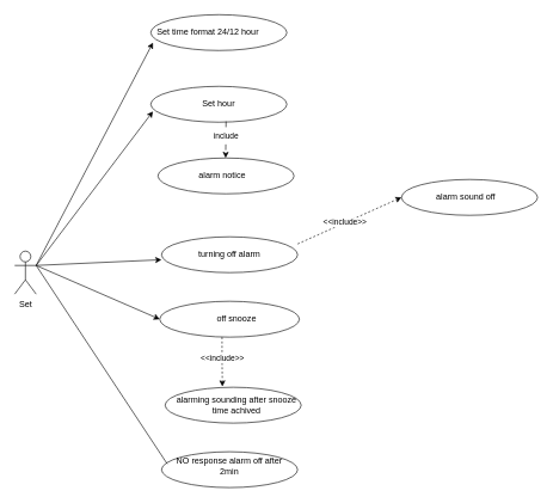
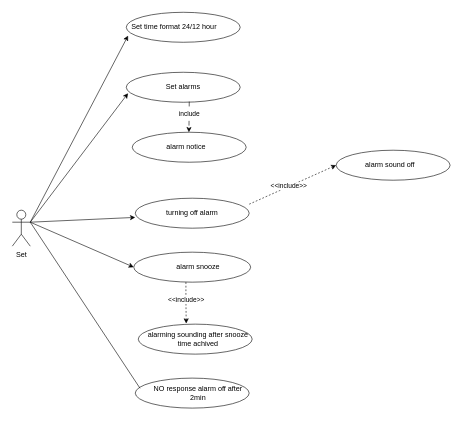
- <mxCell id="12" value="Set hour" style="text;strokeColor=none;align=center;fillColor=none;html=1;verticalAlign=middle;whiteSpace=wrap;rounded=0;" vertex="1" parent="1"><mxGeometry x="260" y="130" width="90" height="30" as="geometry" /></mxCell>
+ <mxCell id="12" value="Set alarms" style="text;strokeColor=none;align=center;fillColor=none;html=1;verticalAlign=middle;whiteSpace=wrap;rounded=0;" vertex="1" parent="1"><mxGeometry x="260" y="130" width="90" height="30" as="geometry" /></mxCell>
- <mxCell id="15" value="off snooze" style="text;strokeColor=none;align=center;fillColor=none;html=1;verticalAlign=middle;whiteSpace=wrap;rounded=0;" vertex="1" parent="1"><mxGeometry x="285" y="430" width="90" height="30" as="geometry" /></mxCell>
+ <mxCell id="15" value="alarm snooze" style="text;strokeColor=none;align=center;fillColor=none;html=1;verticalAlign=middle;whiteSpace=wrap;rounded=0;" vertex="1" parent="1"><mxGeometry x="285" y="430" width="90" height="30" as="geometry" /></mxCell>
- <mxCell id="17" value="NO response alarm off after 2min" style="text;strokeColor=none;align=center;fillColor=none;html=1;verticalAlign=middle;whiteSpace=wrap;rounded=0;" vertex="1" parent="1"><mxGeometry x="245" y="635" width="150" height="30" as="geometry" /></mxCell>
+ <mxCell id="17" value="NO response alarm off after 2min" style="text;strokeColor=none;align=center;fillColor=none;html=1;verticalAlign=middle;whiteSpace=wrap;rounded=0;" vertex="1" parent="1"><mxGeometry x="255" y="640" width="150" height="30" as="geometry" /></mxCell>
